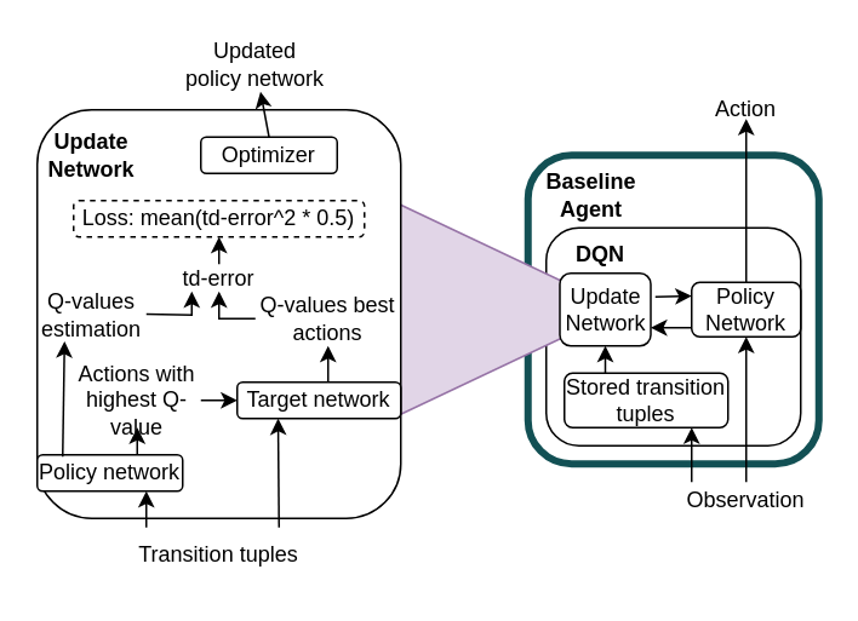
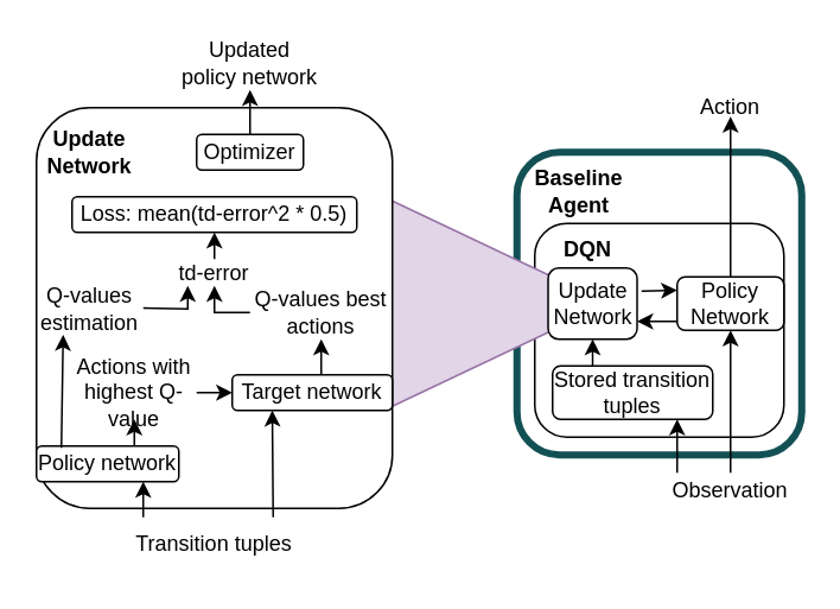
- <mxCell id="20" value="Optimizer" style="rounded=1;whiteSpace=wrap;html=1;" vertex="1" parent="1"><mxGeometry x="110" y="75" width="75" height="20" as="geometry" /></mxCell>
+ <mxCell id="20" value="Optimizer" style="rounded=1;whiteSpace=wrap;html=1;" vertex="1" parent="1"><mxGeometry x="110" y="75" width="60" height="20" as="geometry" /></mxCell>
- <mxCell id="23" value="Loss: mean(td-error^2 * 0.5) " style="rounded=1;whiteSpace=wrap;html=1;dashed=1;" vertex="1" parent="1"><mxGeometry x="40" y="110" width="160" height="20" as="geometry" /></mxCell>
+ <mxCell id="23" value="Loss: mean(td-error^2 * 0.5) " style="rounded=1;whiteSpace=wrap;html=1;" vertex="1" parent="1"><mxGeometry x="40" y="110" width="160" height="20" as="geometry" /></mxCell>
